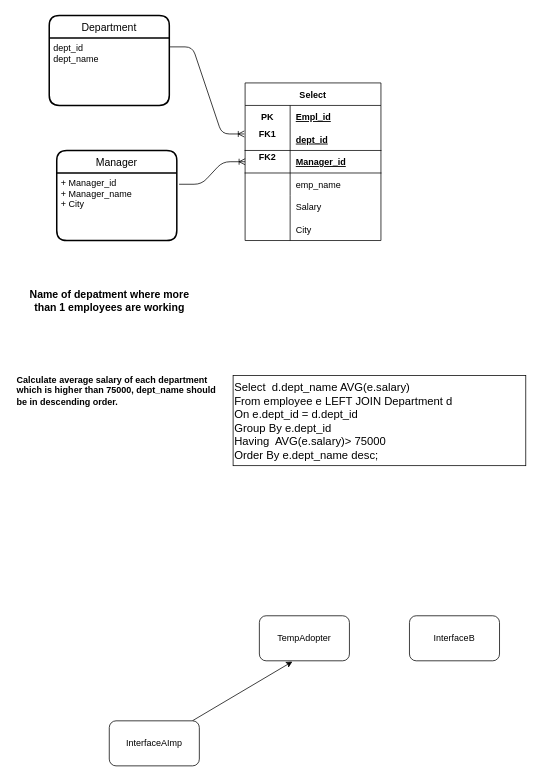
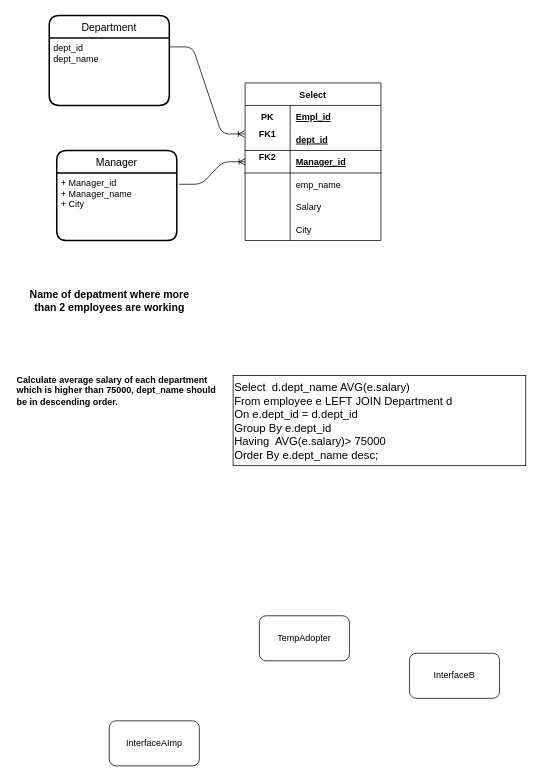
- <mxCell id="27" value="&lt;b&gt;Name of depatment where more&lt;br&gt;than 1 employees are working&lt;/b&gt;" style="text;html=1;align=center;verticalAlign=middle;resizable=0;points=[];autosize=1;strokeColor=none;fillColor=none;fontSize=14;" parent="1" vertex="1"><mxGeometry x="25" y="375" width="240" height="50" as="geometry" /></mxCell>
+ <mxCell id="27" value="&lt;b&gt;Name of depatment where more&lt;br&gt;than 2 employees are working&lt;/b&gt;" style="text;html=1;align=center;verticalAlign=middle;resizable=0;points=[];autosize=1;strokeColor=none;fillColor=none;fontSize=14;" parent="1" vertex="1"><mxGeometry x="25" y="375" width="240" height="50" as="geometry" /></mxCell>
- <mxCell id="31" value="InterfaceB" style="rounded=1;whiteSpace=wrap;html=1;" parent="1" vertex="1"><mxGeometry x="545" y="820" width="120" height="60" as="geometry" /></mxCell>
+ <mxCell id="31" value="InterfaceB" style="rounded=1;whiteSpace=wrap;html=1;" parent="1" vertex="1"><mxGeometry x="545" y="870" width="120" height="60" as="geometry" /></mxCell>
- <mxCell id="32" style="edgeStyle=none;html=1;entryX=0.367;entryY=1.017;entryDx=0;entryDy=0;entryPerimeter=0;" parent="1" source="33" target="30" edge="1"><mxGeometry relative="1" as="geometry" /></mxCell>
